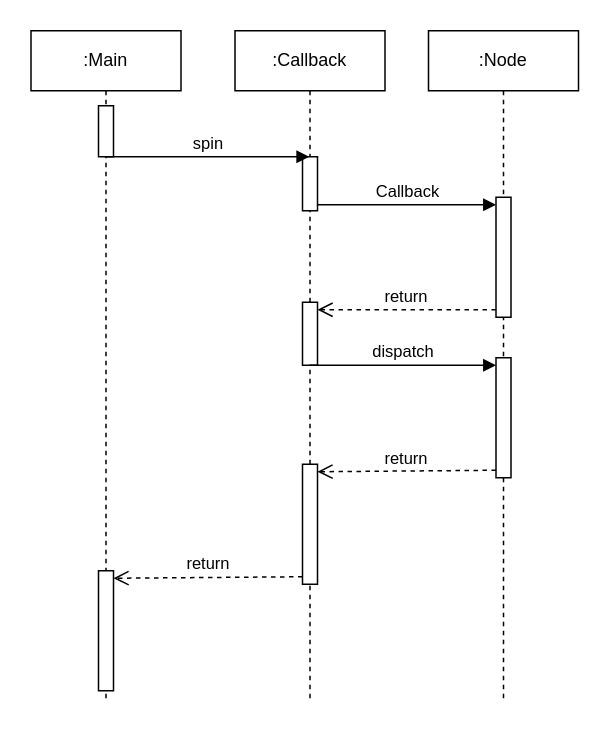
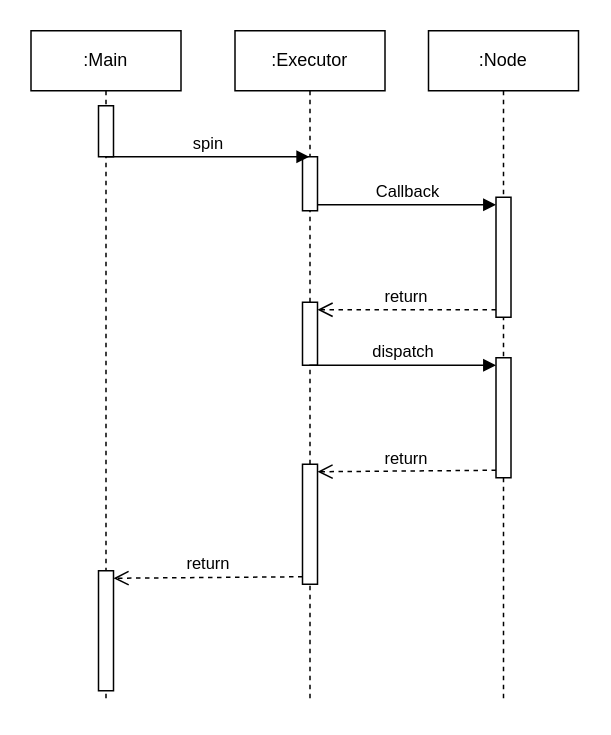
- <mxCell id="5" value=":Callback" style="shape=umlLifeline;perimeter=lifelinePerimeter;whiteSpace=wrap;html=1;container=1;dropTarget=0;collapsible=0;recursiveResize=0;outlineConnect=0;portConstraint=eastwest;newEdgeStyle={&quot;curved&quot;:0,&quot;rounded&quot;:0};" vertex="1" parent="1"><mxGeometry x="156" y="20" width="100" height="447" as="geometry" /></mxCell>
+ <mxCell id="5" value=":Executor" style="shape=umlLifeline;perimeter=lifelinePerimeter;whiteSpace=wrap;html=1;container=1;dropTarget=0;collapsible=0;recursiveResize=0;outlineConnect=0;portConstraint=eastwest;newEdgeStyle={&quot;curved&quot;:0,&quot;rounded&quot;:0};" vertex="1" parent="1"><mxGeometry x="156" y="20" width="100" height="447" as="geometry" /></mxCell>
